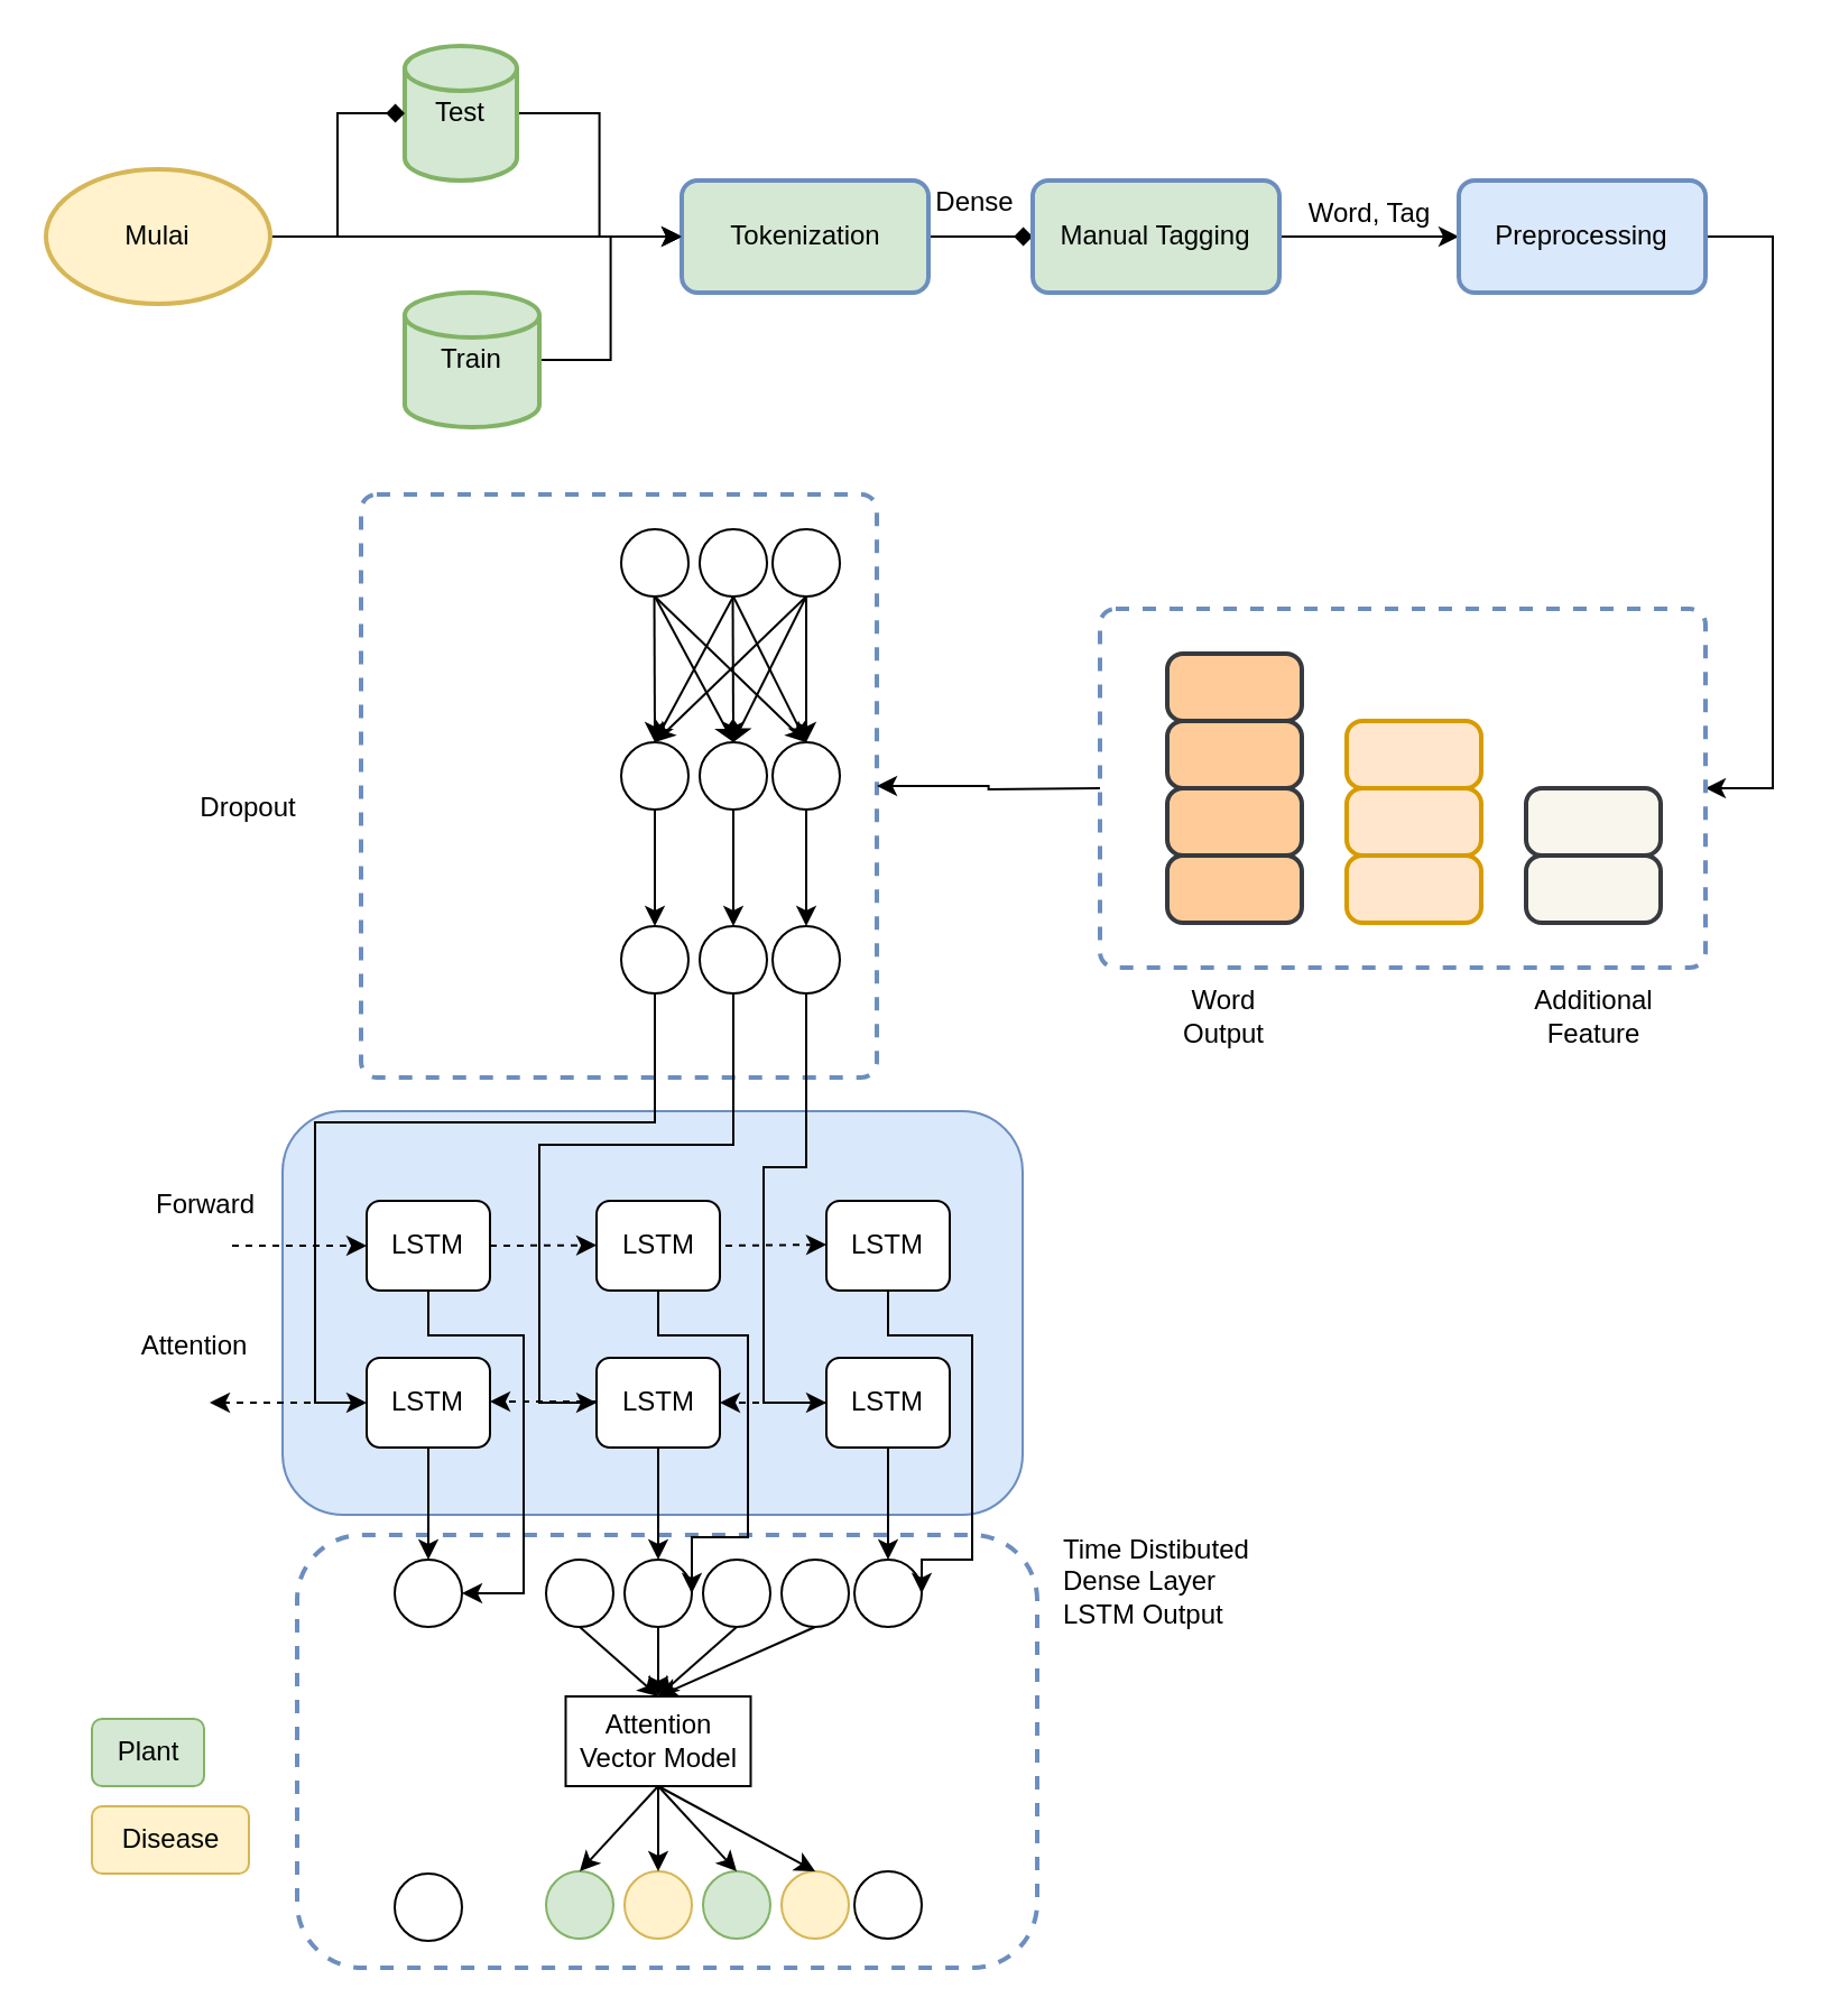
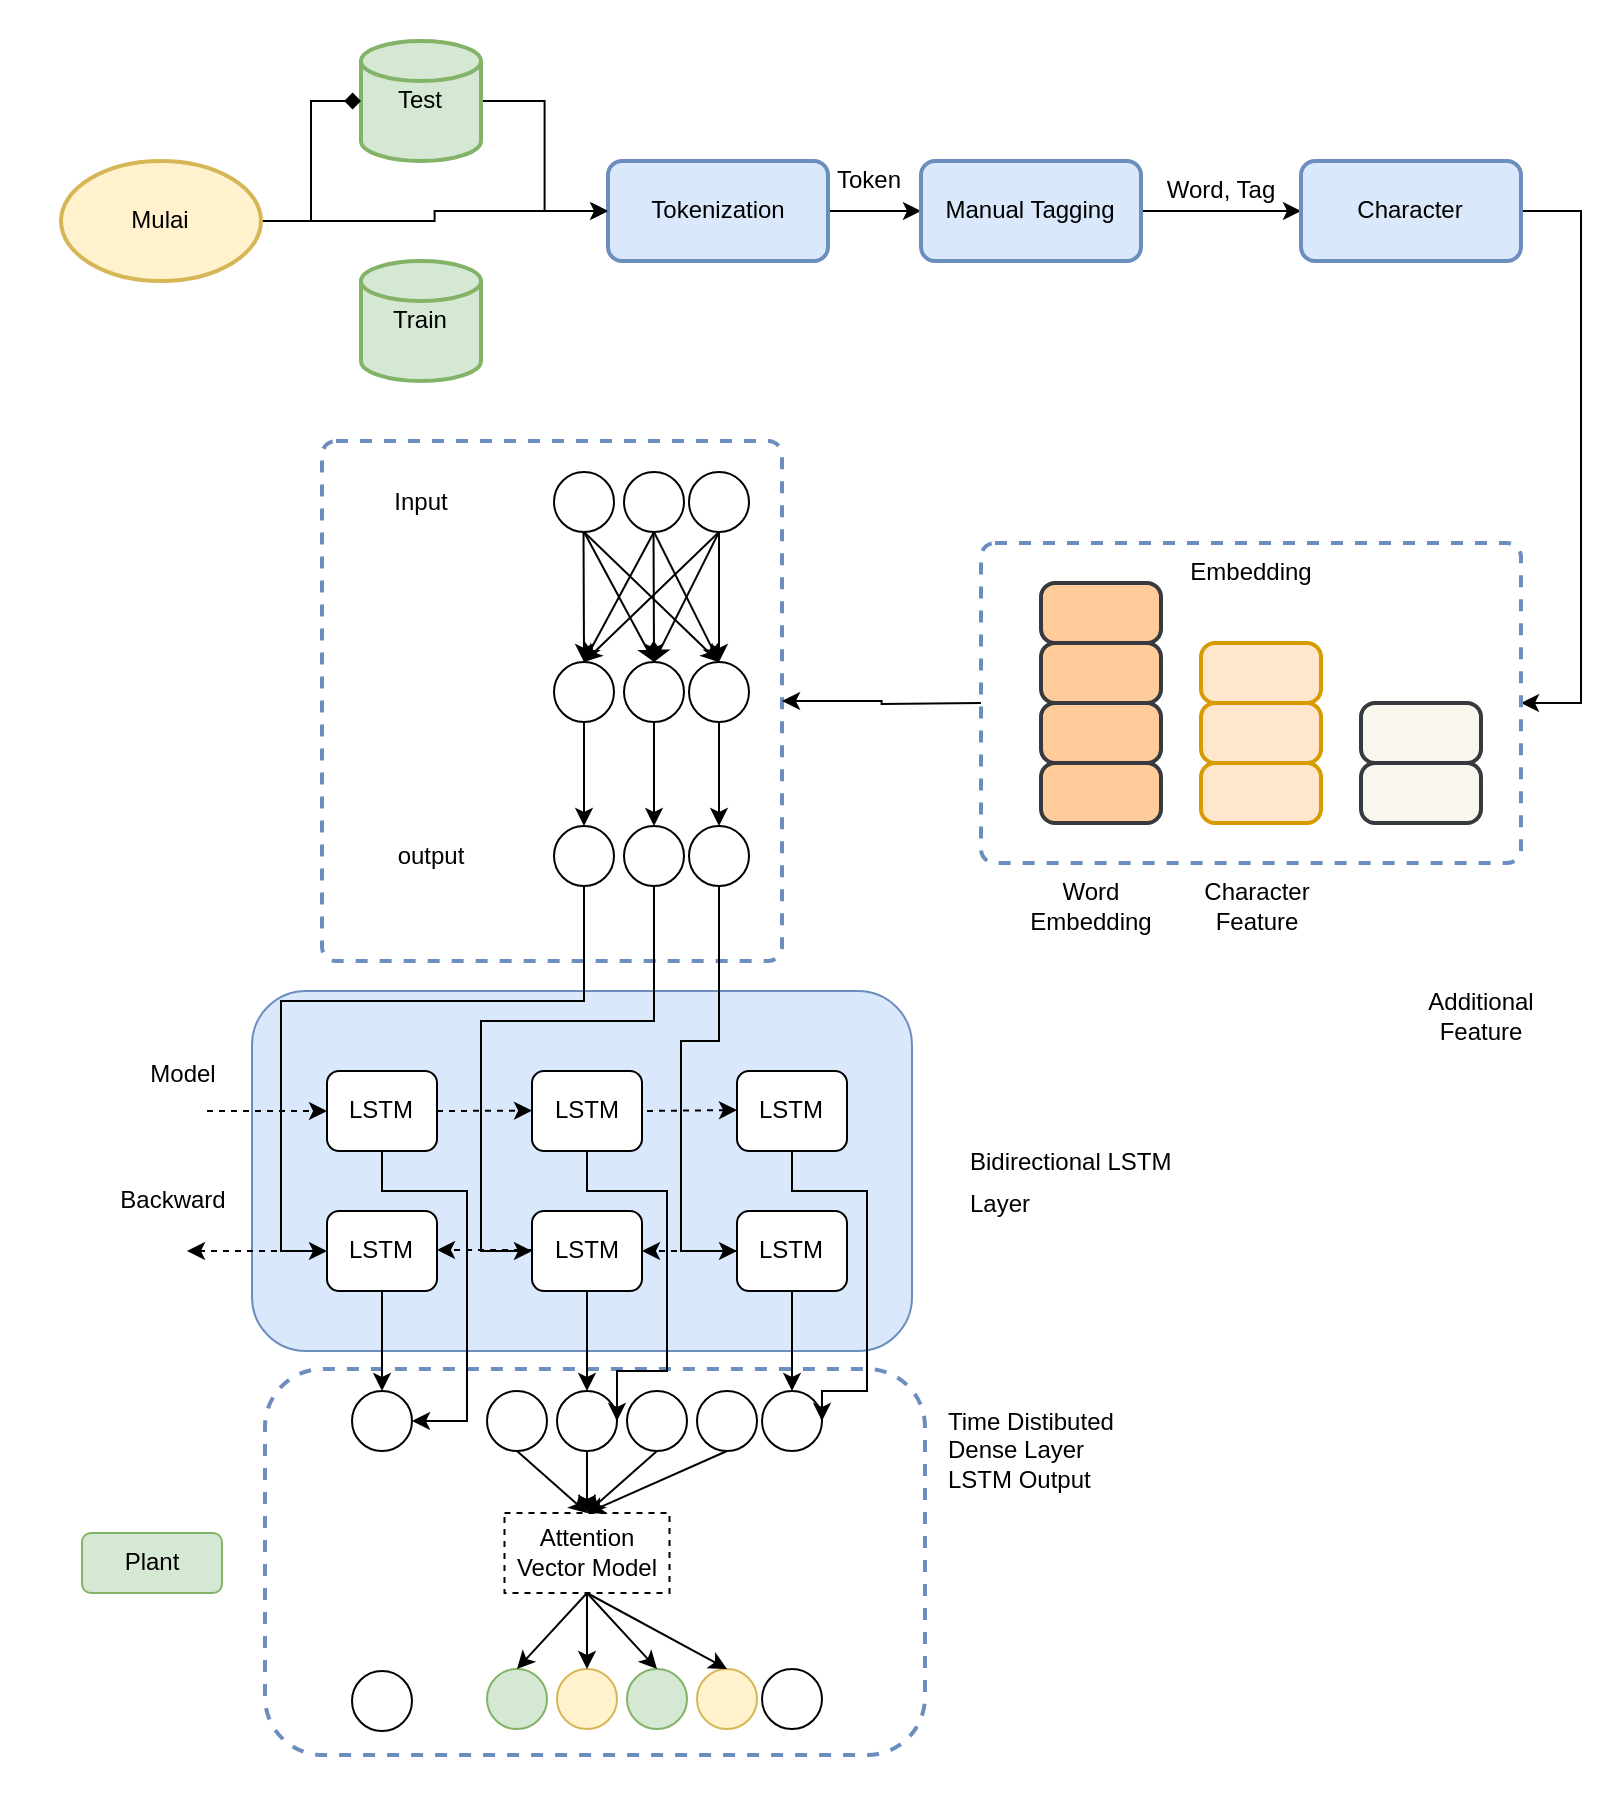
- <mxCell id="4" value="Test" style="strokeWidth=2;html=1;shape=mxgraph.flowchart.database;whiteSpace=wrap;fillColor=#d5e8d4;strokeColor=#82b366;" vertex="1" parent="1"><mxGeometry x="180" y="20" width="50" height="60" as="geometry" /></mxCell>
+ <mxCell id="4" value="Test" style="strokeWidth=2;html=1;shape=mxgraph.flowchart.database;whiteSpace=wrap;fillColor=#d5e8d4;strokeColor=#82b366;" vertex="1" parent="1"><mxGeometry x="180" y="20" width="60" height="60" as="geometry" /></mxCell>
- <mxCell id="51" value="Dense" style="text;html=1;align=center;verticalAlign=middle;resizable=0;points=[];autosize=1;strokeColor=none;fillColor=none;" vertex="1" parent="1"><mxGeometry x="404.25" y="75" width="60" height="30" as="geometry" /></mxCell>
+ <mxCell id="51" value="Token" style="text;html=1;align=center;verticalAlign=middle;resizable=0;points=[];autosize=1;strokeColor=none;fillColor=none;" vertex="1" parent="1"><mxGeometry x="404.25" y="75" width="60" height="30" as="geometry" /></mxCell>
- <mxCell id="35" value="Mulai" style="strokeWidth=2;html=1;shape=mxgraph.flowchart.start_1;whiteSpace=wrap;fillColor=#fff2cc;strokeColor=#d6b656;" vertex="1" parent="1"><mxGeometry x="20" y="75" width="100" height="60" as="geometry" /></mxCell>
+ <mxCell id="35" value="Mulai" style="strokeWidth=2;html=1;shape=mxgraph.flowchart.start_1;whiteSpace=wrap;fillColor=#fff2cc;strokeColor=#d6b656;" vertex="1" parent="1"><mxGeometry x="30" y="80" width="100" height="60" as="geometry" /></mxCell>
- <mxCell id="8" value="Tokenization" style="rounded=1;whiteSpace=wrap;html=1;absoluteArcSize=1;arcSize=14;strokeWidth=2;fillColor=#d5e8d4;strokeColor=#6c8ebf;" vertex="1" parent="1"><mxGeometry x="303.5" y="80" width="110" height="50" as="geometry" /></mxCell>
+ <mxCell id="8" value="Tokenization" style="rounded=1;whiteSpace=wrap;html=1;absoluteArcSize=1;arcSize=14;strokeWidth=2;fillColor=#dae8fc;strokeColor=#6c8ebf;" vertex="1" parent="1"><mxGeometry x="303.5" y="80" width="110" height="50" as="geometry" /></mxCell>
- <mxCell id="7" value="" style="edgeStyle=orthogonalEdgeStyle;rounded=0;orthogonalLoop=1;jettySize=auto;html=1;endArrow=diamond;" edge="1" parent="1" source="8" target="10"><mxGeometry relative="1" as="geometry" /></mxCell>
+ <mxCell id="7" value="" style="edgeStyle=orthogonalEdgeStyle;rounded=0;orthogonalLoop=1;jettySize=auto;html=1;" edge="1" parent="1" source="8" target="10"><mxGeometry relative="1" as="geometry" /></mxCell>
- <mxCell id="10" value="Manual Tagging" style="rounded=1;whiteSpace=wrap;html=1;absoluteArcSize=1;arcSize=14;strokeWidth=2;fillColor=#d5e8d4;strokeColor=#6c8ebf;" vertex="1" parent="1"><mxGeometry x="460" y="80" width="110" height="50" as="geometry" /></mxCell>
+ <mxCell id="10" value="Manual Tagging" style="rounded=1;whiteSpace=wrap;html=1;absoluteArcSize=1;arcSize=14;strokeWidth=2;fillColor=#dae8fc;strokeColor=#6c8ebf;" vertex="1" parent="1"><mxGeometry x="460" y="80" width="110" height="50" as="geometry" /></mxCell>
- <mxCell id="105" value="Preprocessing" style="rounded=1;whiteSpace=wrap;html=1;absoluteArcSize=1;arcSize=14;strokeWidth=2;fillColor=#dae8fc;strokeColor=#6c8ebf;" vertex="1" parent="1"><mxGeometry x="650" y="80" width="110" height="50" as="geometry" /></mxCell>
+ <mxCell id="105" value="Character" style="rounded=1;whiteSpace=wrap;html=1;absoluteArcSize=1;arcSize=14;strokeWidth=2;fillColor=#dae8fc;strokeColor=#6c8ebf;" vertex="1" parent="1"><mxGeometry x="650" y="80" width="110" height="50" as="geometry" /></mxCell>
- <mxCell id="5" style="edgeStyle=orthogonalEdgeStyle;rounded=0;orthogonalLoop=1;jettySize=auto;html=1;entryX=0;entryY=0.5;entryDx=0;entryDy=0;" edge="1" parent="1" source="6" target="8"><mxGeometry relative="1" as="geometry" /></mxCell>
+ <mxCell id="46" value="Input" style="text;html=1;align=center;verticalAlign=middle;resizable=0;points=[];autosize=1;strokeColor=none;fillColor=none;" vertex="1" parent="1"><mxGeometry x="184.75" y="235.5" width="50" height="30" as="geometry" /></mxCell>
+ <mxCell id="50" value="Embedding" style="text;html=1;align=center;verticalAlign=middle;resizable=0;points=[];autosize=1;strokeColor=none;fillColor=none;" vertex="1" parent="1"><mxGeometry x="585" y="271" width="80" height="30" as="geometry" /></mxCell>
- <mxCell id="103" value="Dropout" style="text;html=1;align=center;verticalAlign=middle;resizable=0;points=[];autosize=1;strokeColor=none;fillColor=none;" vertex="1" parent="1"><mxGeometry x="75" y="345" width="70" height="30" as="geometry" /></mxCell>
+ <mxCell id="45" value="output" style="text;html=1;align=center;verticalAlign=middle;resizable=0;points=[];autosize=1;strokeColor=none;fillColor=none;" vertex="1" parent="1"><mxGeometry x="184.75" y="412.5" width="60" height="30" as="geometry" /></mxCell>
- <mxCell id="47" value="Word&lt;br&gt;Output" style="text;html=1;align=center;verticalAlign=middle;resizable=0;points=[];autosize=1;strokeColor=none;fillColor=none;" vertex="1" parent="1"><mxGeometry x="505" y="433" width="80" height="40" as="geometry" /></mxCell>
+ <mxCell id="47" value="Word&lt;br&gt;Embedding" style="text;html=1;align=center;verticalAlign=middle;resizable=0;points=[];autosize=1;strokeColor=none;fillColor=none;" vertex="1" parent="1"><mxGeometry x="505" y="433" width="80" height="40" as="geometry" /></mxCell>
+ <mxCell id="48" value="Character&lt;br&gt;Feature" style="text;html=1;align=center;verticalAlign=middle;resizable=0;points=[];autosize=1;strokeColor=none;fillColor=none;" vertex="1" parent="1"><mxGeometry x="588.25" y="433" width="80" height="40" as="geometry" /></mxCell>
- <mxCell id="49" value="Additional&lt;br&gt;Feature" style="text;html=1;align=center;verticalAlign=middle;resizable=0;points=[];autosize=1;strokeColor=none;fillColor=none;" vertex="1" parent="1"><mxGeometry x="670" y="433" width="80" height="40" as="geometry" /></mxCell>
+ <mxCell id="49" value="Additional&lt;br&gt;Feature" style="text;html=1;align=center;verticalAlign=middle;resizable=0;points=[];autosize=1;strokeColor=none;fillColor=none;" vertex="1" parent="1"><mxGeometry x="700" y="488" width="80" height="40" as="geometry" /></mxCell>
- <mxCell id="82" value="Forward" style="text;html=1;align=center;verticalAlign=middle;resizable=0;points=[];autosize=1;strokeColor=none;fillColor=none;fontSize=12;" vertex="1" parent="1"><mxGeometry x="55.5" y="522" width="70" height="30" as="geometry" /></mxCell>
+ <mxCell id="82" value="Model" style="text;html=1;align=center;verticalAlign=middle;resizable=0;points=[];autosize=1;strokeColor=none;fillColor=none;fontSize=12;" vertex="1" parent="1"><mxGeometry x="55.5" y="522" width="70" height="30" as="geometry" /></mxCell>
+ <mxCell id="79" value="&lt;font style=&quot;font-size: 12px;&quot;&gt;Bidirectional LSTM&lt;br&gt;Layer&lt;br&gt;&lt;/font&gt;" style="text;html=1;align=left;verticalAlign=middle;resizable=0;points=[];autosize=1;strokeColor=none;fillColor=none;fontSize=17;" vertex="1" parent="1"><mxGeometry x="483" y="565" width="120" height="50" as="geometry" /></mxCell>
- <mxCell id="83" value="Attention" style="text;html=1;align=center;verticalAlign=middle;resizable=0;points=[];autosize=1;strokeColor=none;fillColor=none;fontSize=12;" vertex="1" parent="1"><mxGeometry x="45.5" y="585" width="80" height="30" as="geometry" /></mxCell>
+ <mxCell id="83" value="Backward" style="text;html=1;align=center;verticalAlign=middle;resizable=0;points=[];autosize=1;strokeColor=none;fillColor=none;fontSize=12;" vertex="1" parent="1"><mxGeometry x="45.5" y="585" width="80" height="30" as="geometry" /></mxCell>
- <mxCell id="80" value="Time Distibuted &lt;br&gt;Dense Layer&lt;br&gt;LSTM Output" style="text;html=1;align=left;verticalAlign=middle;resizable=0;points=[];autosize=1;strokeColor=none;fillColor=none;fontSize=12;" vertex="1" parent="1"><mxGeometry x="472" y="675" width="110" height="60" as="geometry" /></mxCell>
+ <mxCell id="80" value="Time Distibuted &lt;br&gt;Dense Layer&lt;br&gt;LSTM Output" style="text;html=1;align=left;verticalAlign=middle;resizable=0;points=[];autosize=1;strokeColor=none;fillColor=none;fontSize=12;" vertex="1" parent="1"><mxGeometry x="472" y="695" width="110" height="60" as="geometry" /></mxCell>
- <mxCell id="81" value="Attention Vector Model" style="rounded=0;whiteSpace=wrap;html=1;fontSize=12;" vertex="1" parent="1"><mxGeometry x="251.75" y="756" width="82.5" height="40" as="geometry" /></mxCell>
+ <mxCell id="81" value="Attention Vector Model" style="rounded=0;whiteSpace=wrap;html=1;fontSize=12;dashed=1;" vertex="1" parent="1"><mxGeometry x="251.75" y="756" width="82.5" height="40" as="geometry" /></mxCell>
- <mxCell id="98" value="Plant" style="rounded=1;whiteSpace=wrap;html=1;fontSize=12;fillColor=#d5e8d4;strokeColor=#82b366;" vertex="1" parent="1"><mxGeometry x="40.5" y="766" width="50" height="30" as="geometry" /></mxCell>
+ <mxCell id="98" value="Plant" style="rounded=1;whiteSpace=wrap;html=1;fontSize=12;fillColor=#d5e8d4;strokeColor=#82b366;" vertex="1" parent="1"><mxGeometry x="40.5" y="766" width="70" height="30" as="geometry" /></mxCell>
- <mxCell id="99" value="Disease" style="rounded=1;whiteSpace=wrap;html=1;fontSize=12;fillColor=#fff2cc;strokeColor=#d6b656;" vertex="1" parent="1"><mxGeometry x="40.5" y="805" width="70" height="30" as="geometry" /></mxCell>
